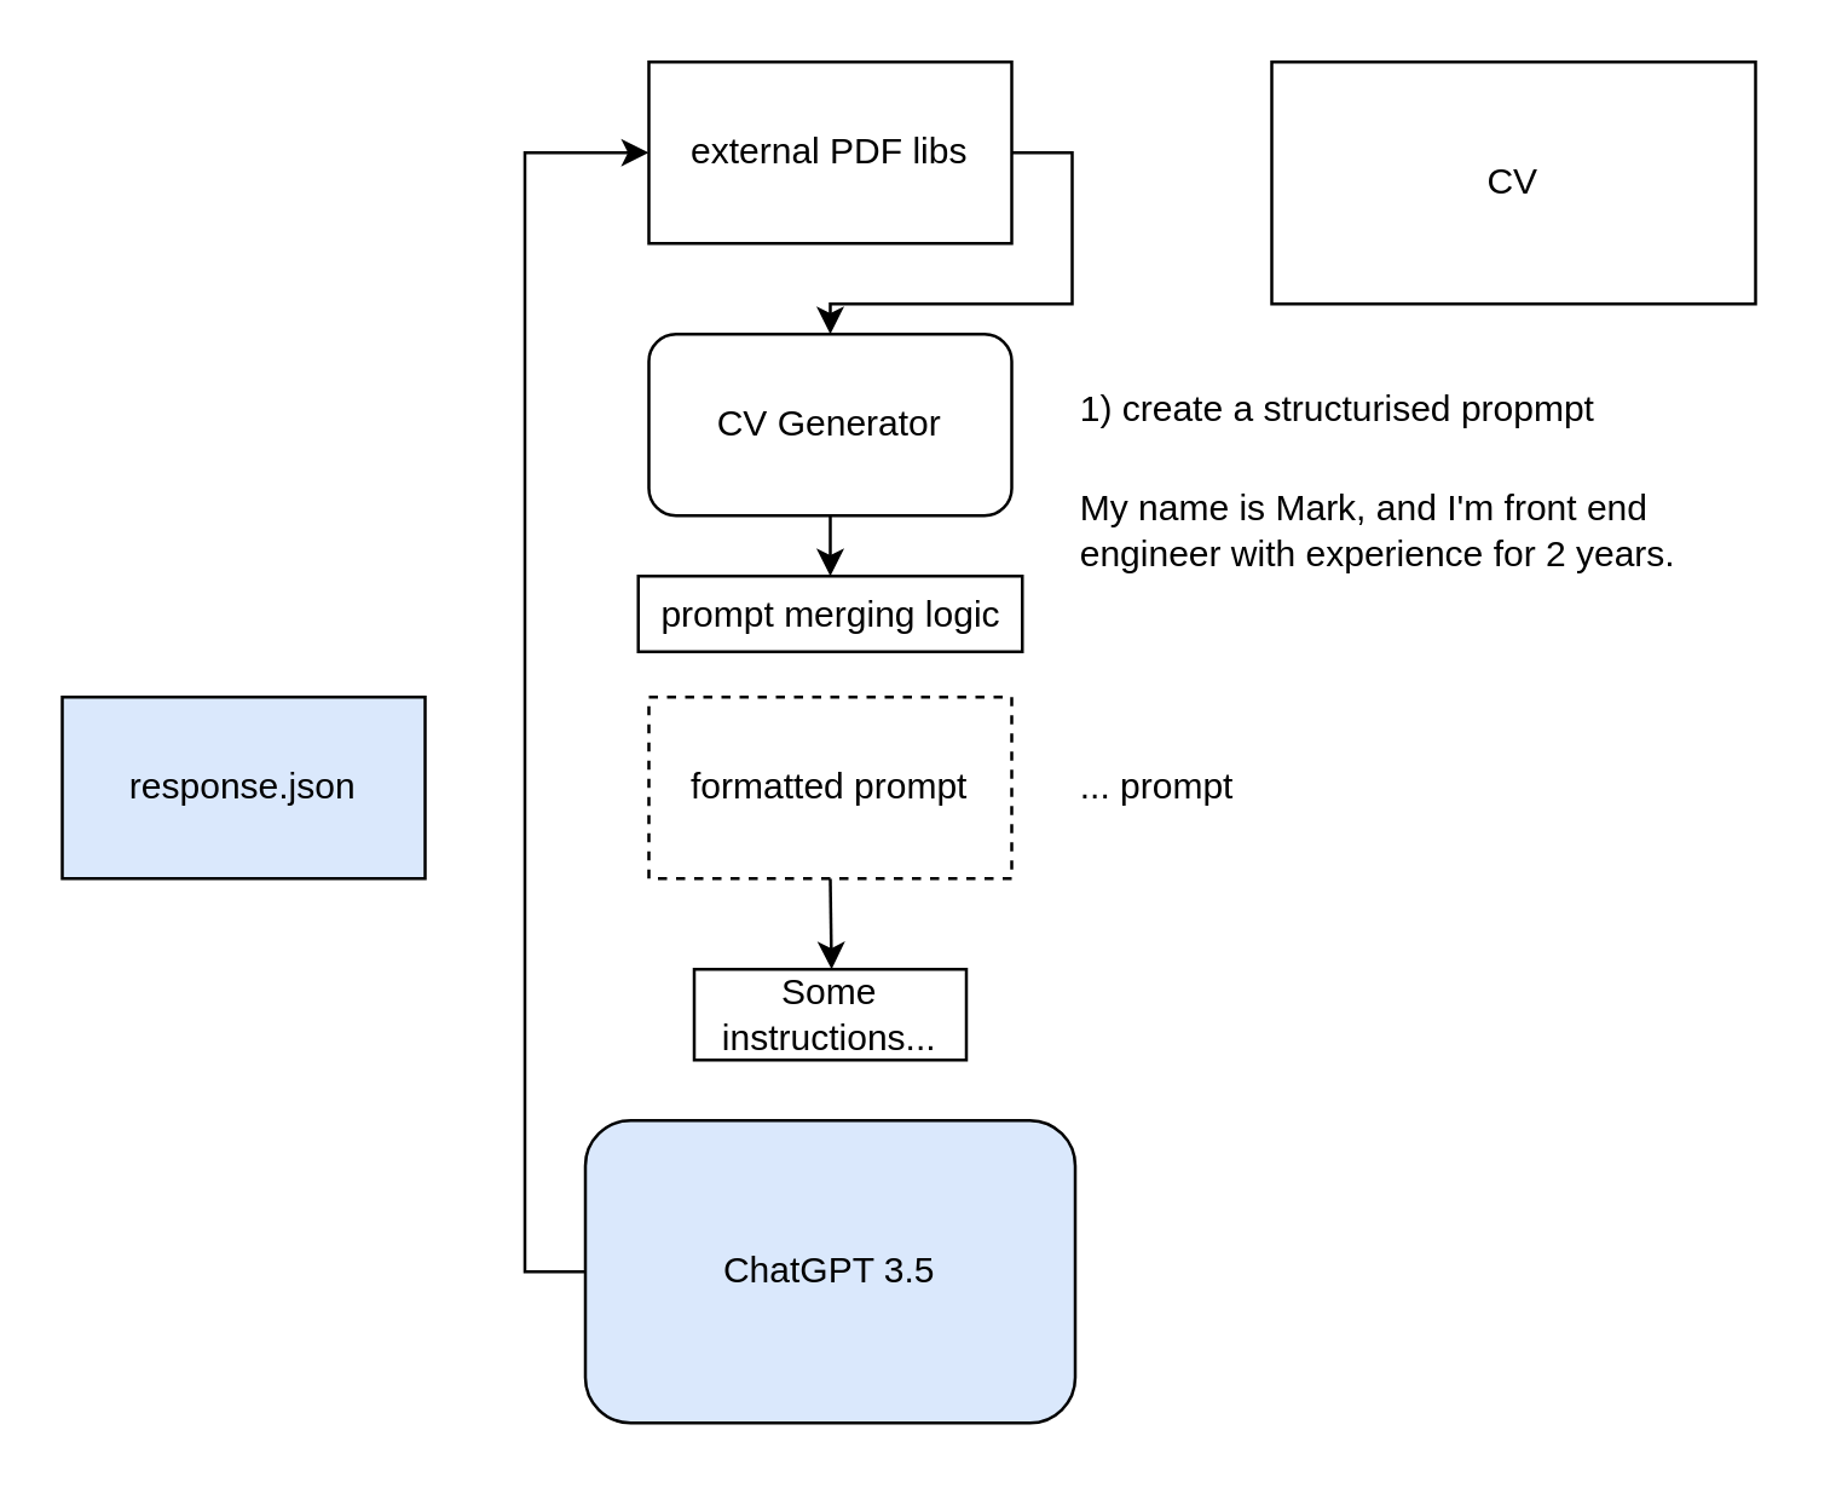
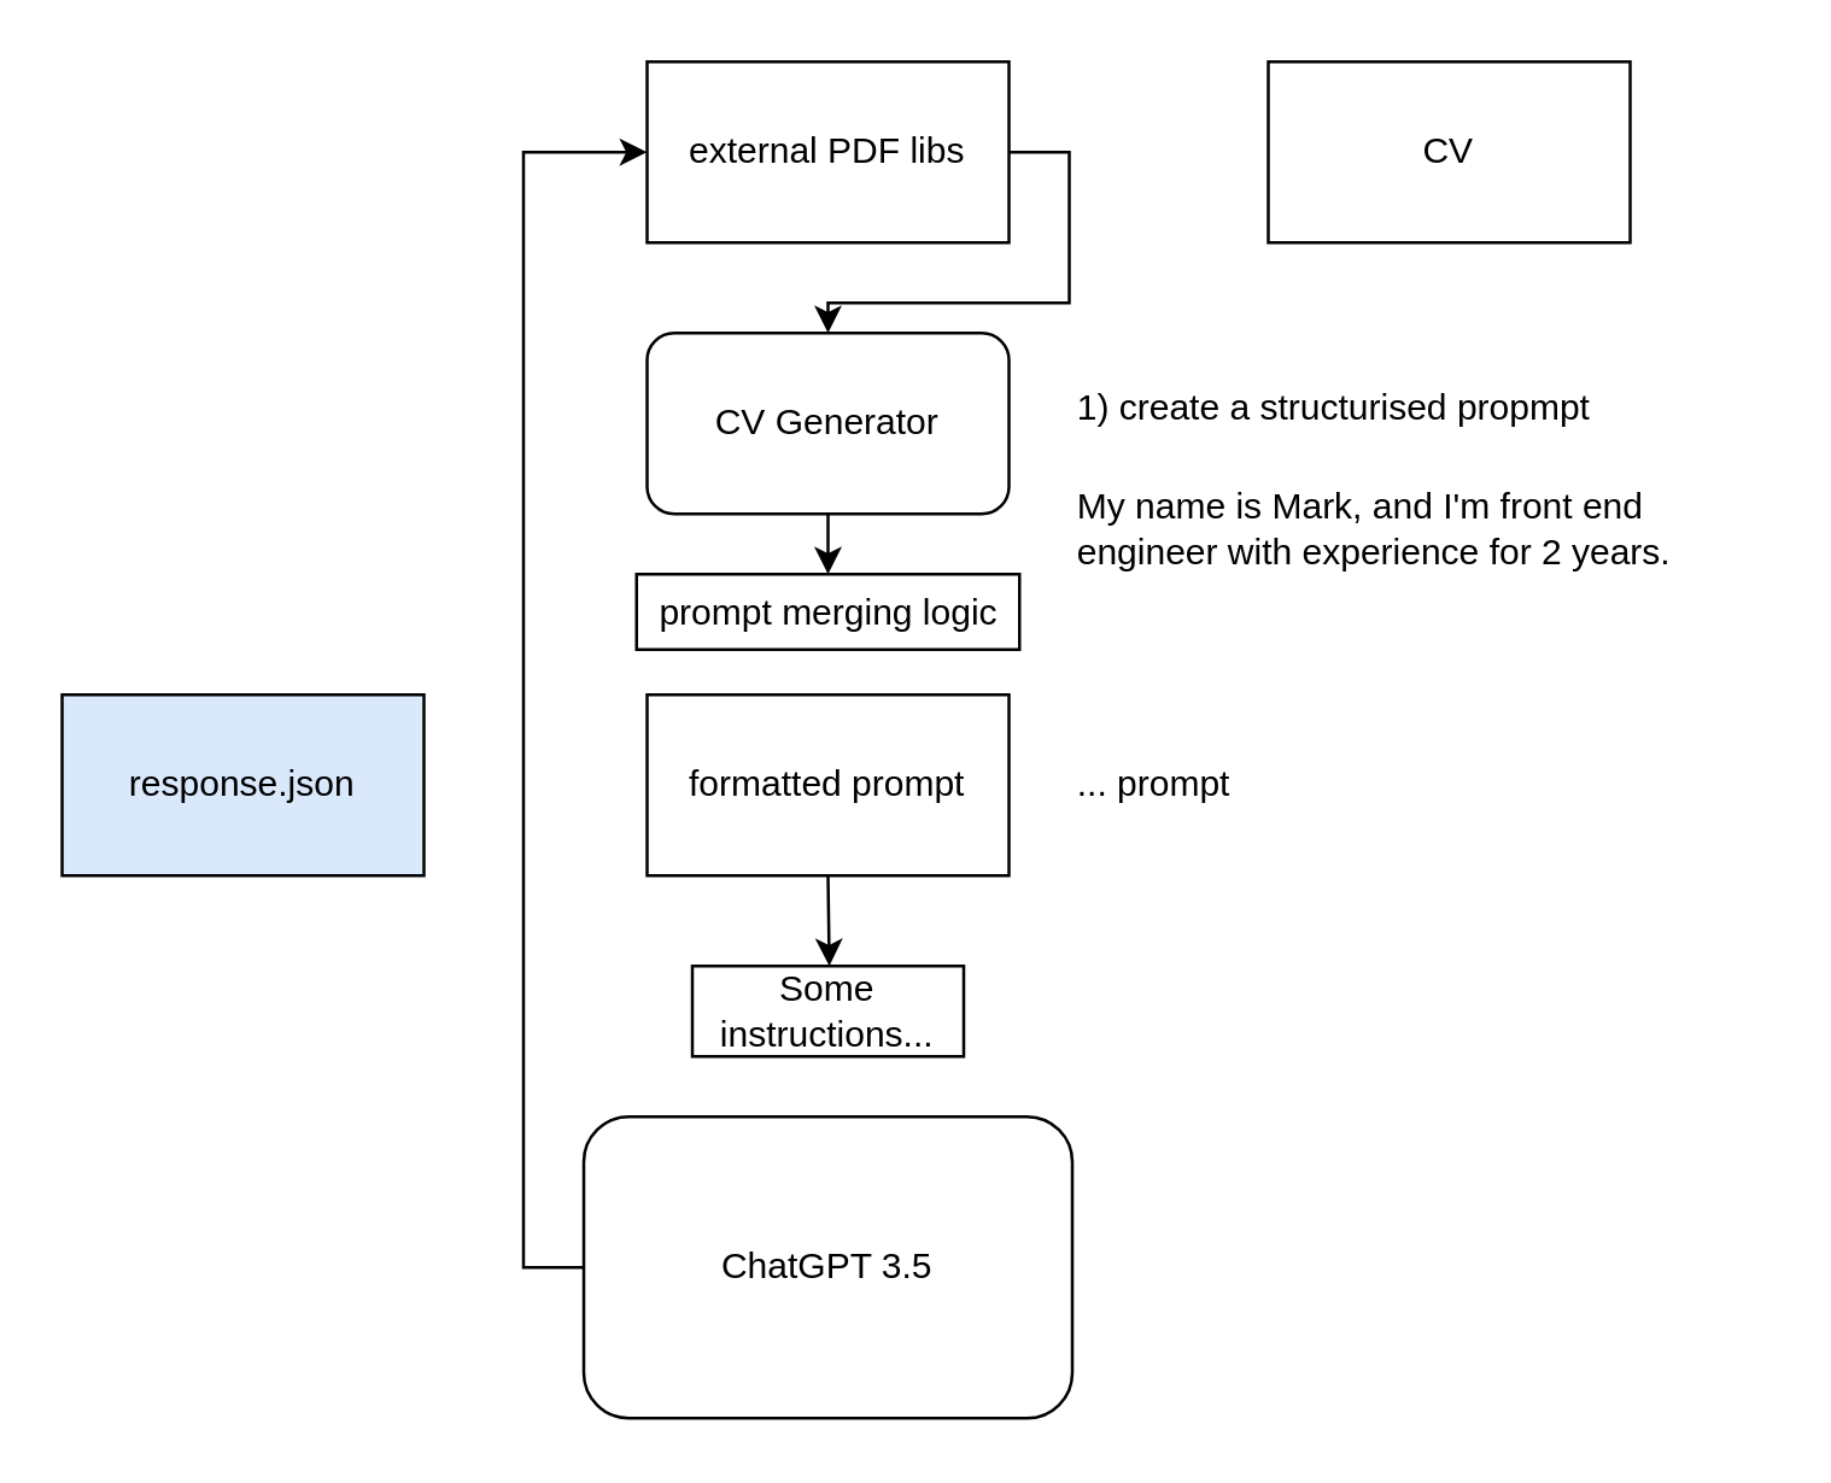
- <mxCell id="16" value="CV" style="rounded=0;whiteSpace=wrap;html=1;" parent="1" vertex="1"><mxGeometry x="420" y="20" width="160" height="80" as="geometry" /></mxCell>
+ <mxCell id="16" value="CV" style="rounded=0;whiteSpace=wrap;html=1;" parent="1" vertex="1"><mxGeometry x="420" y="20" width="120" height="60" as="geometry" /></mxCell>
- <mxCell id="7" value="formatted prompt" style="rounded=0;whiteSpace=wrap;html=1;dashed=1;" parent="1" vertex="1"><mxGeometry x="214" y="230" width="120" height="60" as="geometry" /></mxCell>
+ <mxCell id="7" value="formatted prompt" style="rounded=0;whiteSpace=wrap;html=1;" parent="1" vertex="1"><mxGeometry x="214" y="230" width="120" height="60" as="geometry" /></mxCell>
- <mxCell id="3" value="ChatGPT 3.5" style="rounded=1;whiteSpace=wrap;html=1;fillColor=#dae8fc;" parent="1" vertex="1"><mxGeometry x="193" y="370" width="162" height="100" as="geometry" /></mxCell>
+ <mxCell id="3" value="ChatGPT 3.5" style="rounded=1;whiteSpace=wrap;html=1;" parent="1" vertex="1"><mxGeometry x="193" y="370" width="162" height="100" as="geometry" /></mxCell>
